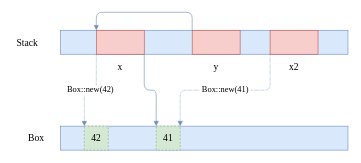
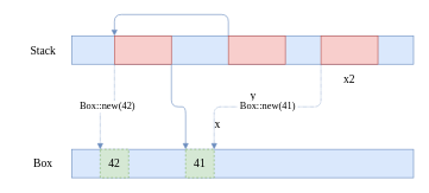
- <mxCell id="5" value="Stack" style="text;html=1;align=center;verticalAlign=middle;whiteSpace=wrap;rounded=0;fontFamily=Ubuntu;fontSize=16;fontStyle=0;" vertex="1" parent="1"><mxGeometry x="5" y="50" width="80" height="40" as="geometry" /></mxCell>
+ <mxCell id="5" value="Stack" style="text;html=1;align=center;verticalAlign=middle;whiteSpace=wrap;rounded=0;fontFamily=Ubuntu;fontSize=16;fontStyle=0;" vertex="1" parent="1"><mxGeometry x="20" y="50" width="80" height="40" as="geometry" /></mxCell>
- <mxCell id="10" value="x" style="text;html=1;align=center;verticalAlign=middle;whiteSpace=wrap;rounded=0;fontFamily=Ubuntu;fontSize=16;fontStyle=0;" vertex="1" parent="1"><mxGeometry x="180" y="90" width="40" height="40" as="geometry" /></mxCell>
+ <mxCell id="10" value="x" style="text;html=1;align=center;verticalAlign=middle;whiteSpace=wrap;rounded=0;fontFamily=Ubuntu;fontSize=16;fontStyle=0;" vertex="1" parent="1"><mxGeometry x="285" y="155" width="40" height="40" as="geometry" /></mxCell>
- <mxCell id="11" value="y" style="text;html=1;align=center;verticalAlign=middle;whiteSpace=wrap;rounded=0;fontFamily=Ubuntu;fontSize=16;fontStyle=0;" vertex="1" parent="1"><mxGeometry x="340" y="90" width="40" height="40" as="geometry" /></mxCell>
+ <mxCell id="11" value="y" style="text;html=1;align=center;verticalAlign=middle;whiteSpace=wrap;rounded=0;fontFamily=Ubuntu;fontSize=16;fontStyle=0;" vertex="1" parent="1"><mxGeometry x="335" y="115" width="40" height="40" as="geometry" /></mxCell>
